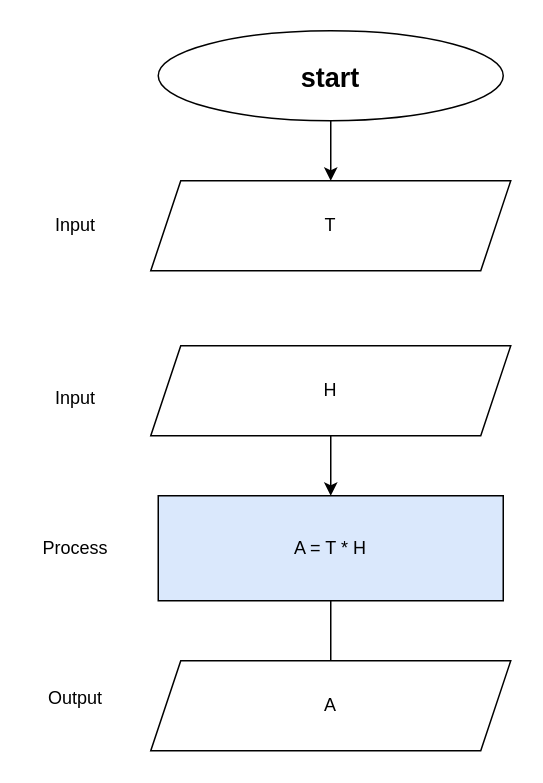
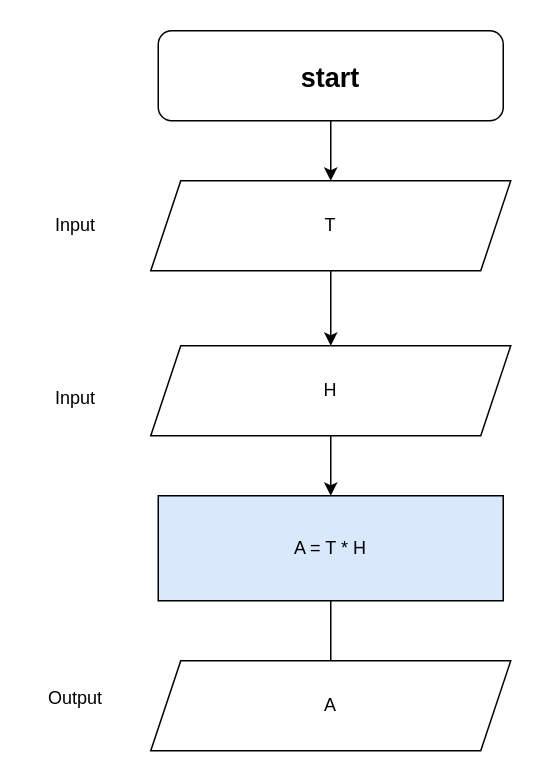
- <mxCell id="3" value="&lt;h1&gt;&lt;font style=&quot;font-size: 18px;&quot;&gt;start&lt;/font&gt;&lt;/h1&gt;" style="ellipse;whiteSpace=wrap;html=1;" vertex="1" parent="1"><mxGeometry x="105" y="20" width="230" height="60" as="geometry" /></mxCell>
+ <mxCell id="3" value="&lt;h1&gt;&lt;font style=&quot;font-size: 18px;&quot;&gt;start&lt;/font&gt;&lt;/h1&gt;" style="whiteSpace=wrap;html=1;rounded=1;" vertex="1" parent="1"><mxGeometry x="105" y="20" width="230" height="60" as="geometry" /></mxCell>
+ <mxCell id="5" value="" style="edgeStyle=orthogonalEdgeStyle;rounded=0;orthogonalLoop=1;jettySize=auto;html=1;" edge="1" parent="1" source="6" target="14"><mxGeometry relative="1" as="geometry" /></mxCell>
- <mxCell id="10" value="&lt;div&gt;Process&lt;/div&gt;" style="text;html=1;align=center;verticalAlign=middle;whiteSpace=wrap;rounded=0;" vertex="1" parent="1"><mxGeometry x="20" y="350" width="60" height="30" as="geometry" /></mxCell>
